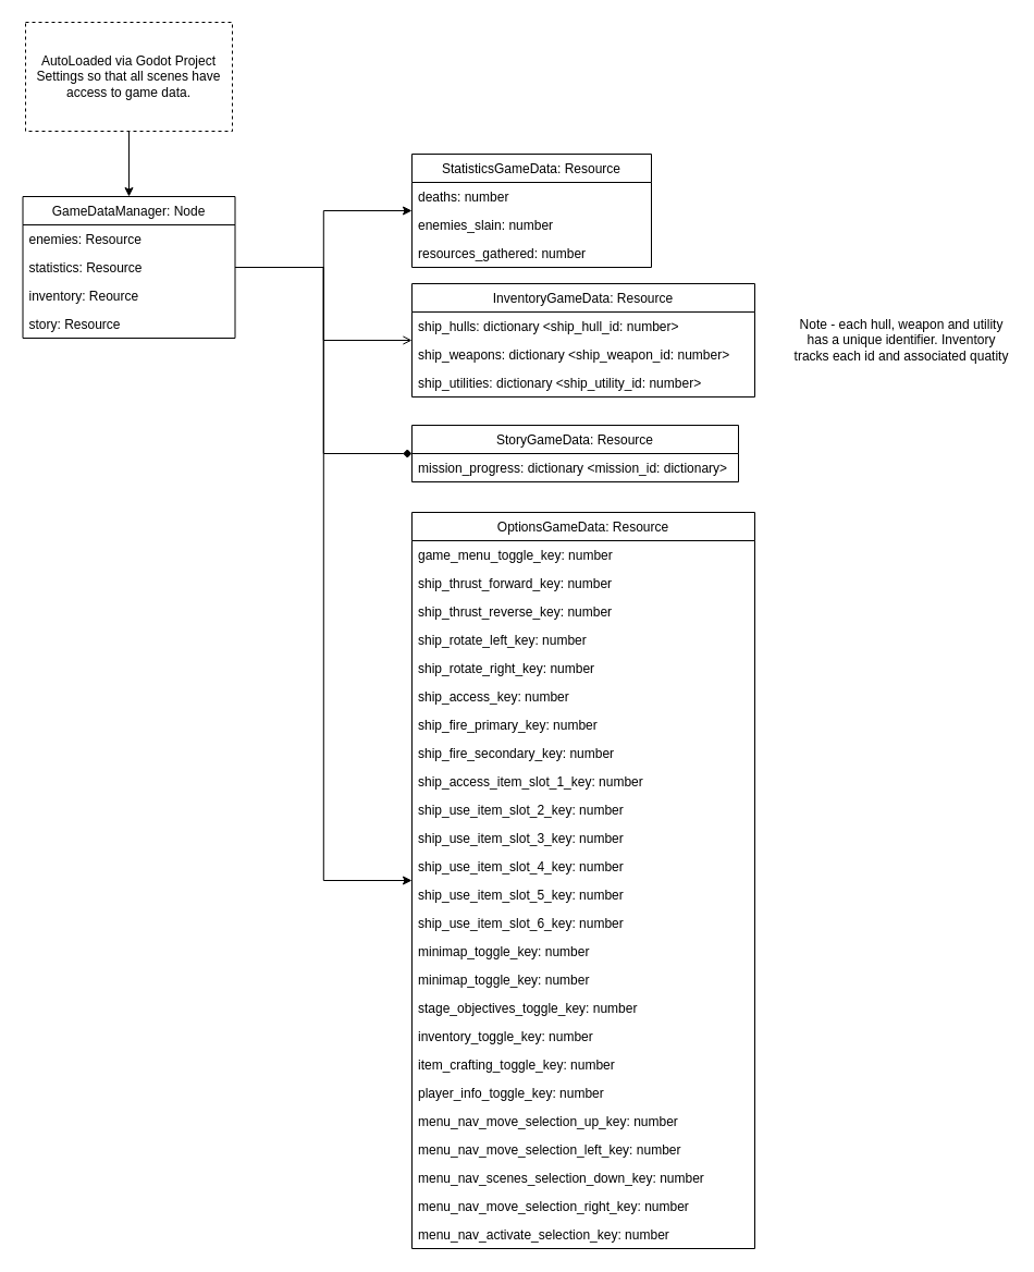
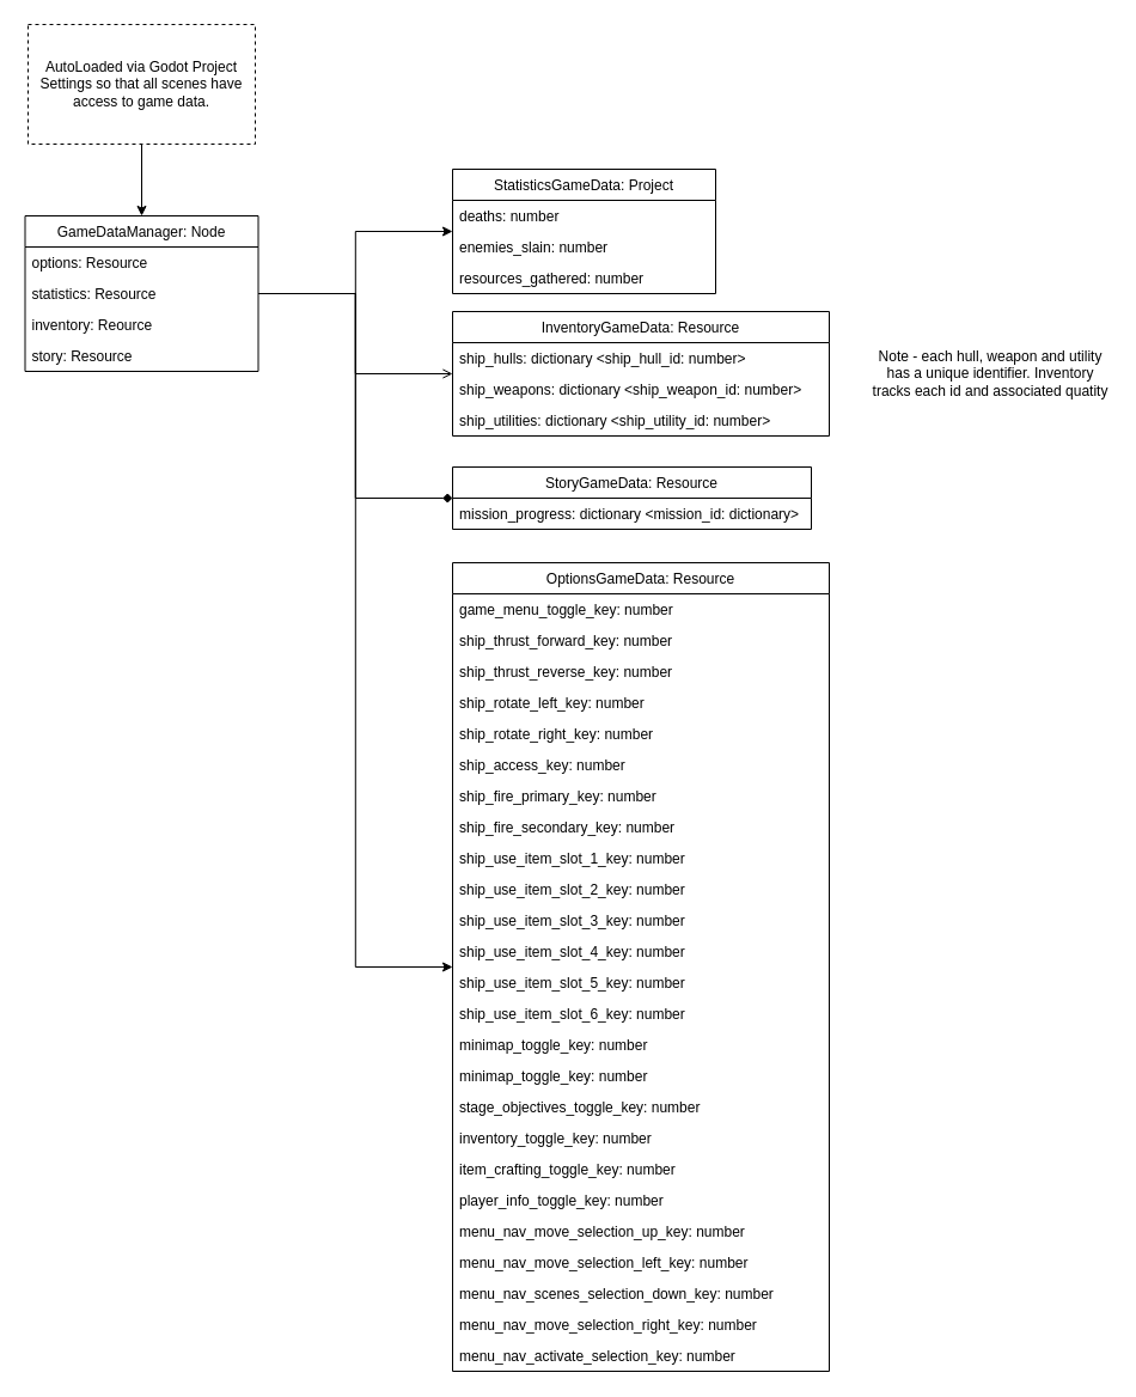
- <mxCell id="38" value="StatisticsGameData: Resource" style="swimlane;fontStyle=0;childLayout=stackLayout;horizontal=1;startSize=26;fillColor=none;horizontalStack=0;resizeParent=1;resizeParentMax=0;resizeLast=0;collapsible=1;marginBottom=0;" parent="1" vertex="1"><mxGeometry x="378" y="141" width="220" height="104" as="geometry"><mxRectangle x="420" y="56" width="205" height="26" as="alternateBounds" /></mxGeometry></mxCell>
+ <mxCell id="38" value="StatisticsGameData: Project" style="swimlane;fontStyle=0;childLayout=stackLayout;horizontal=1;startSize=26;fillColor=none;horizontalStack=0;resizeParent=1;resizeParentMax=0;resizeLast=0;collapsible=1;marginBottom=0;" parent="1" vertex="1"><mxGeometry x="378" y="141" width="220" height="104" as="geometry"><mxRectangle x="420" y="56" width="205" height="26" as="alternateBounds" /></mxGeometry></mxCell>
- <mxCell id="6" value="enemies: Resource" style="text;strokeColor=none;fillColor=none;align=left;verticalAlign=top;spacingLeft=4;spacingRight=4;overflow=hidden;rotatable=0;points=[[0,0.5],[1,0.5]];portConstraint=eastwest;" parent="5" vertex="1"><mxGeometry y="26" width="195" height="26" as="geometry" /></mxCell>
+ <mxCell id="6" value="options: Resource" style="text;strokeColor=none;fillColor=none;align=left;verticalAlign=top;spacingLeft=4;spacingRight=4;overflow=hidden;rotatable=0;points=[[0,0.5],[1,0.5]];portConstraint=eastwest;" parent="5" vertex="1"><mxGeometry y="26" width="195" height="26" as="geometry" /></mxCell>
- <mxCell id="21" value="ship_access_item_slot_1_key: number" style="text;strokeColor=none;fillColor=none;align=left;verticalAlign=top;spacingLeft=4;spacingRight=4;overflow=hidden;rotatable=0;points=[[0,0.5],[1,0.5]];portConstraint=eastwest;" parent="12" vertex="1"><mxGeometry y="234" width="315" height="26" as="geometry" /></mxCell>
+ <mxCell id="21" value="ship_use_item_slot_1_key: number" style="text;strokeColor=none;fillColor=none;align=left;verticalAlign=top;spacingLeft=4;spacingRight=4;overflow=hidden;rotatable=0;points=[[0,0.5],[1,0.5]];portConstraint=eastwest;" parent="12" vertex="1"><mxGeometry y="234" width="315" height="26" as="geometry" /></mxCell>
